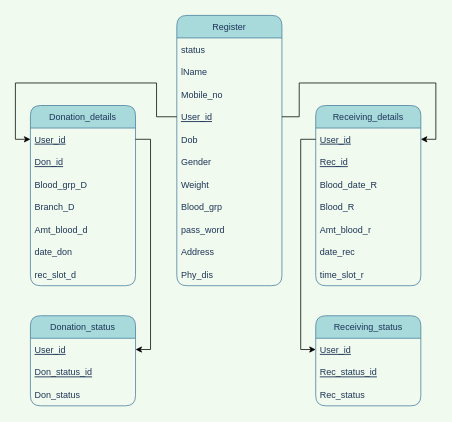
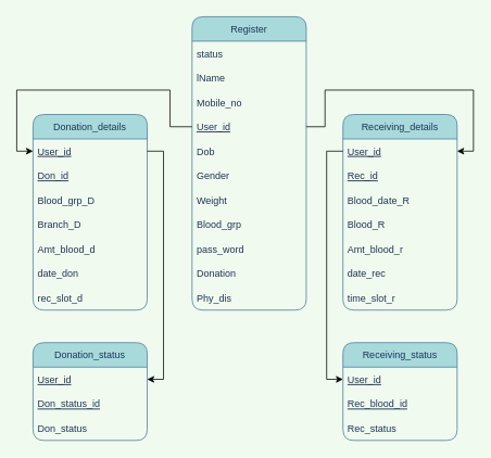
- <mxCell id="12" value="Address" style="text;strokeColor=none;fillColor=none;align=left;verticalAlign=middle;spacingLeft=4;spacingRight=4;overflow=hidden;points=[[0,0.5],[1,0.5]];portConstraint=eastwest;rotatable=0;rounded=1;sketch=0;fontColor=#1D3557;" parent="2" vertex="1"><mxGeometry y="300" width="140" height="30" as="geometry" /></mxCell>
+ <mxCell id="12" value="Donation" style="text;strokeColor=none;fillColor=none;align=left;verticalAlign=middle;spacingLeft=4;spacingRight=4;overflow=hidden;points=[[0,0.5],[1,0.5]];portConstraint=eastwest;rotatable=0;rounded=1;sketch=0;fontColor=#1D3557;" parent="2" vertex="1"><mxGeometry y="300" width="140" height="30" as="geometry" /></mxCell>
- <mxCell id="36" value="Rec_status_id" style="text;strokeColor=none;fillColor=none;align=left;verticalAlign=middle;spacingLeft=4;spacingRight=4;overflow=hidden;points=[[0,0.5],[1,0.5]];portConstraint=eastwest;rotatable=0;rounded=1;sketch=0;fontStyle=4;fontColor=#1D3557;" vertex="1" parent="34"><mxGeometry y="60" width="140" height="30" as="geometry" /></mxCell>
+ <mxCell id="36" value="Rec_blood_id" style="text;strokeColor=none;fillColor=none;align=left;verticalAlign=middle;spacingLeft=4;spacingRight=4;overflow=hidden;points=[[0,0.5],[1,0.5]];portConstraint=eastwest;rotatable=0;rounded=1;sketch=0;fontStyle=4;fontColor=#1D3557;" vertex="1" parent="34"><mxGeometry y="60" width="140" height="30" as="geometry" /></mxCell>
